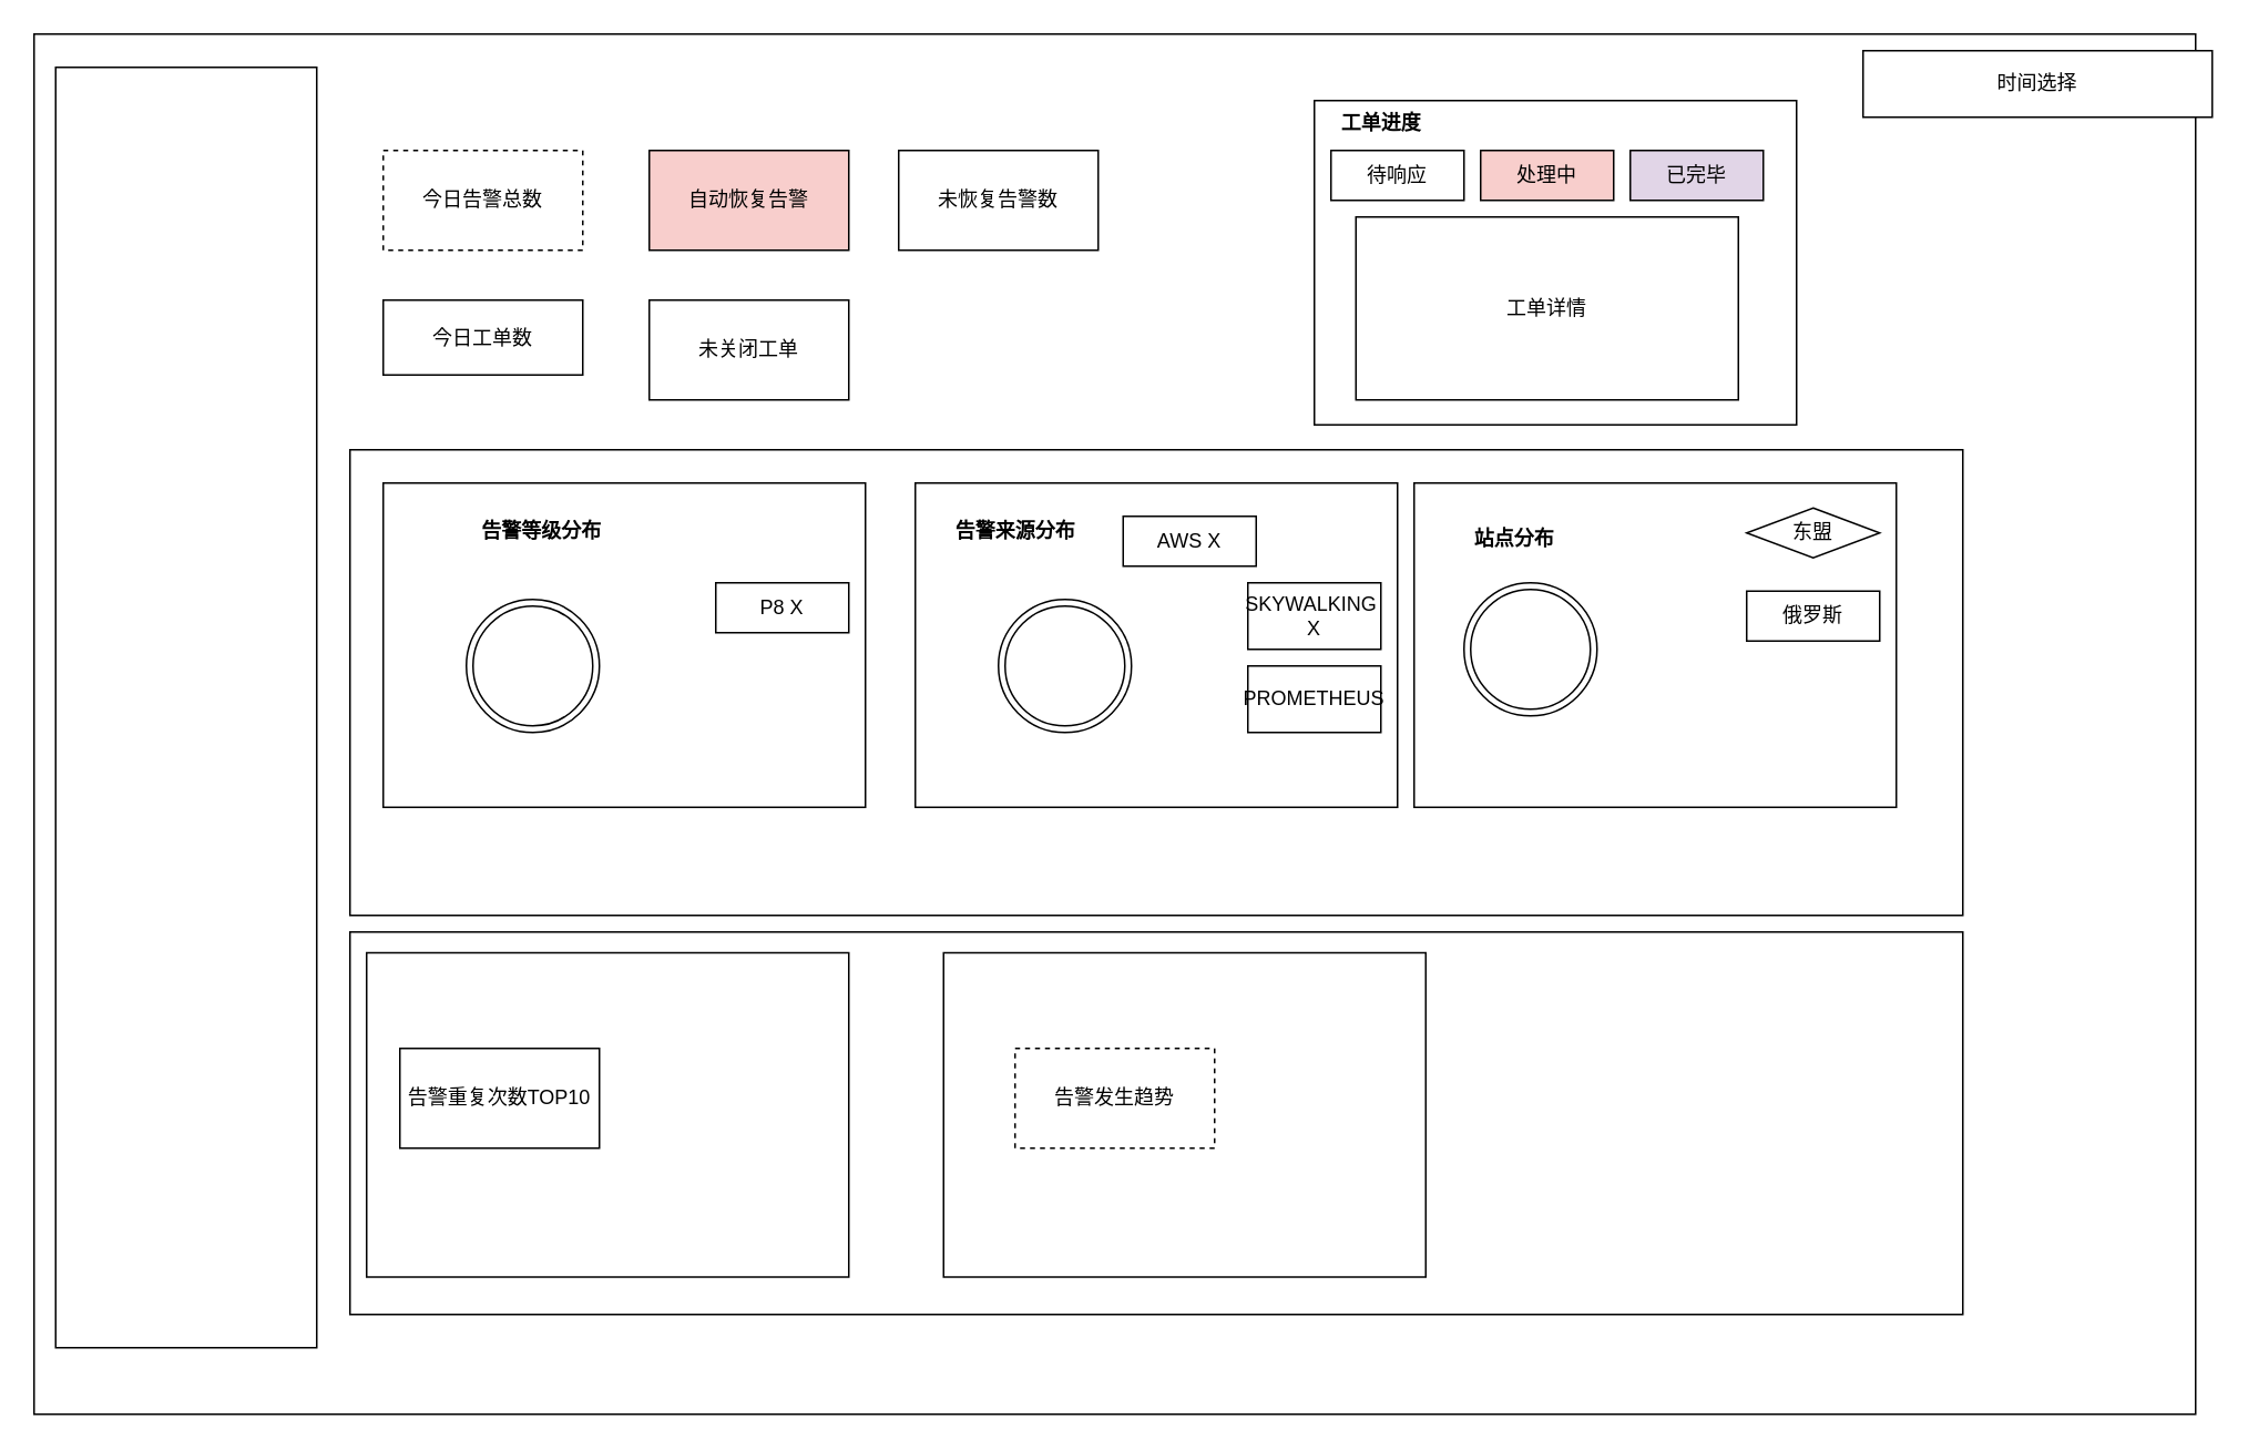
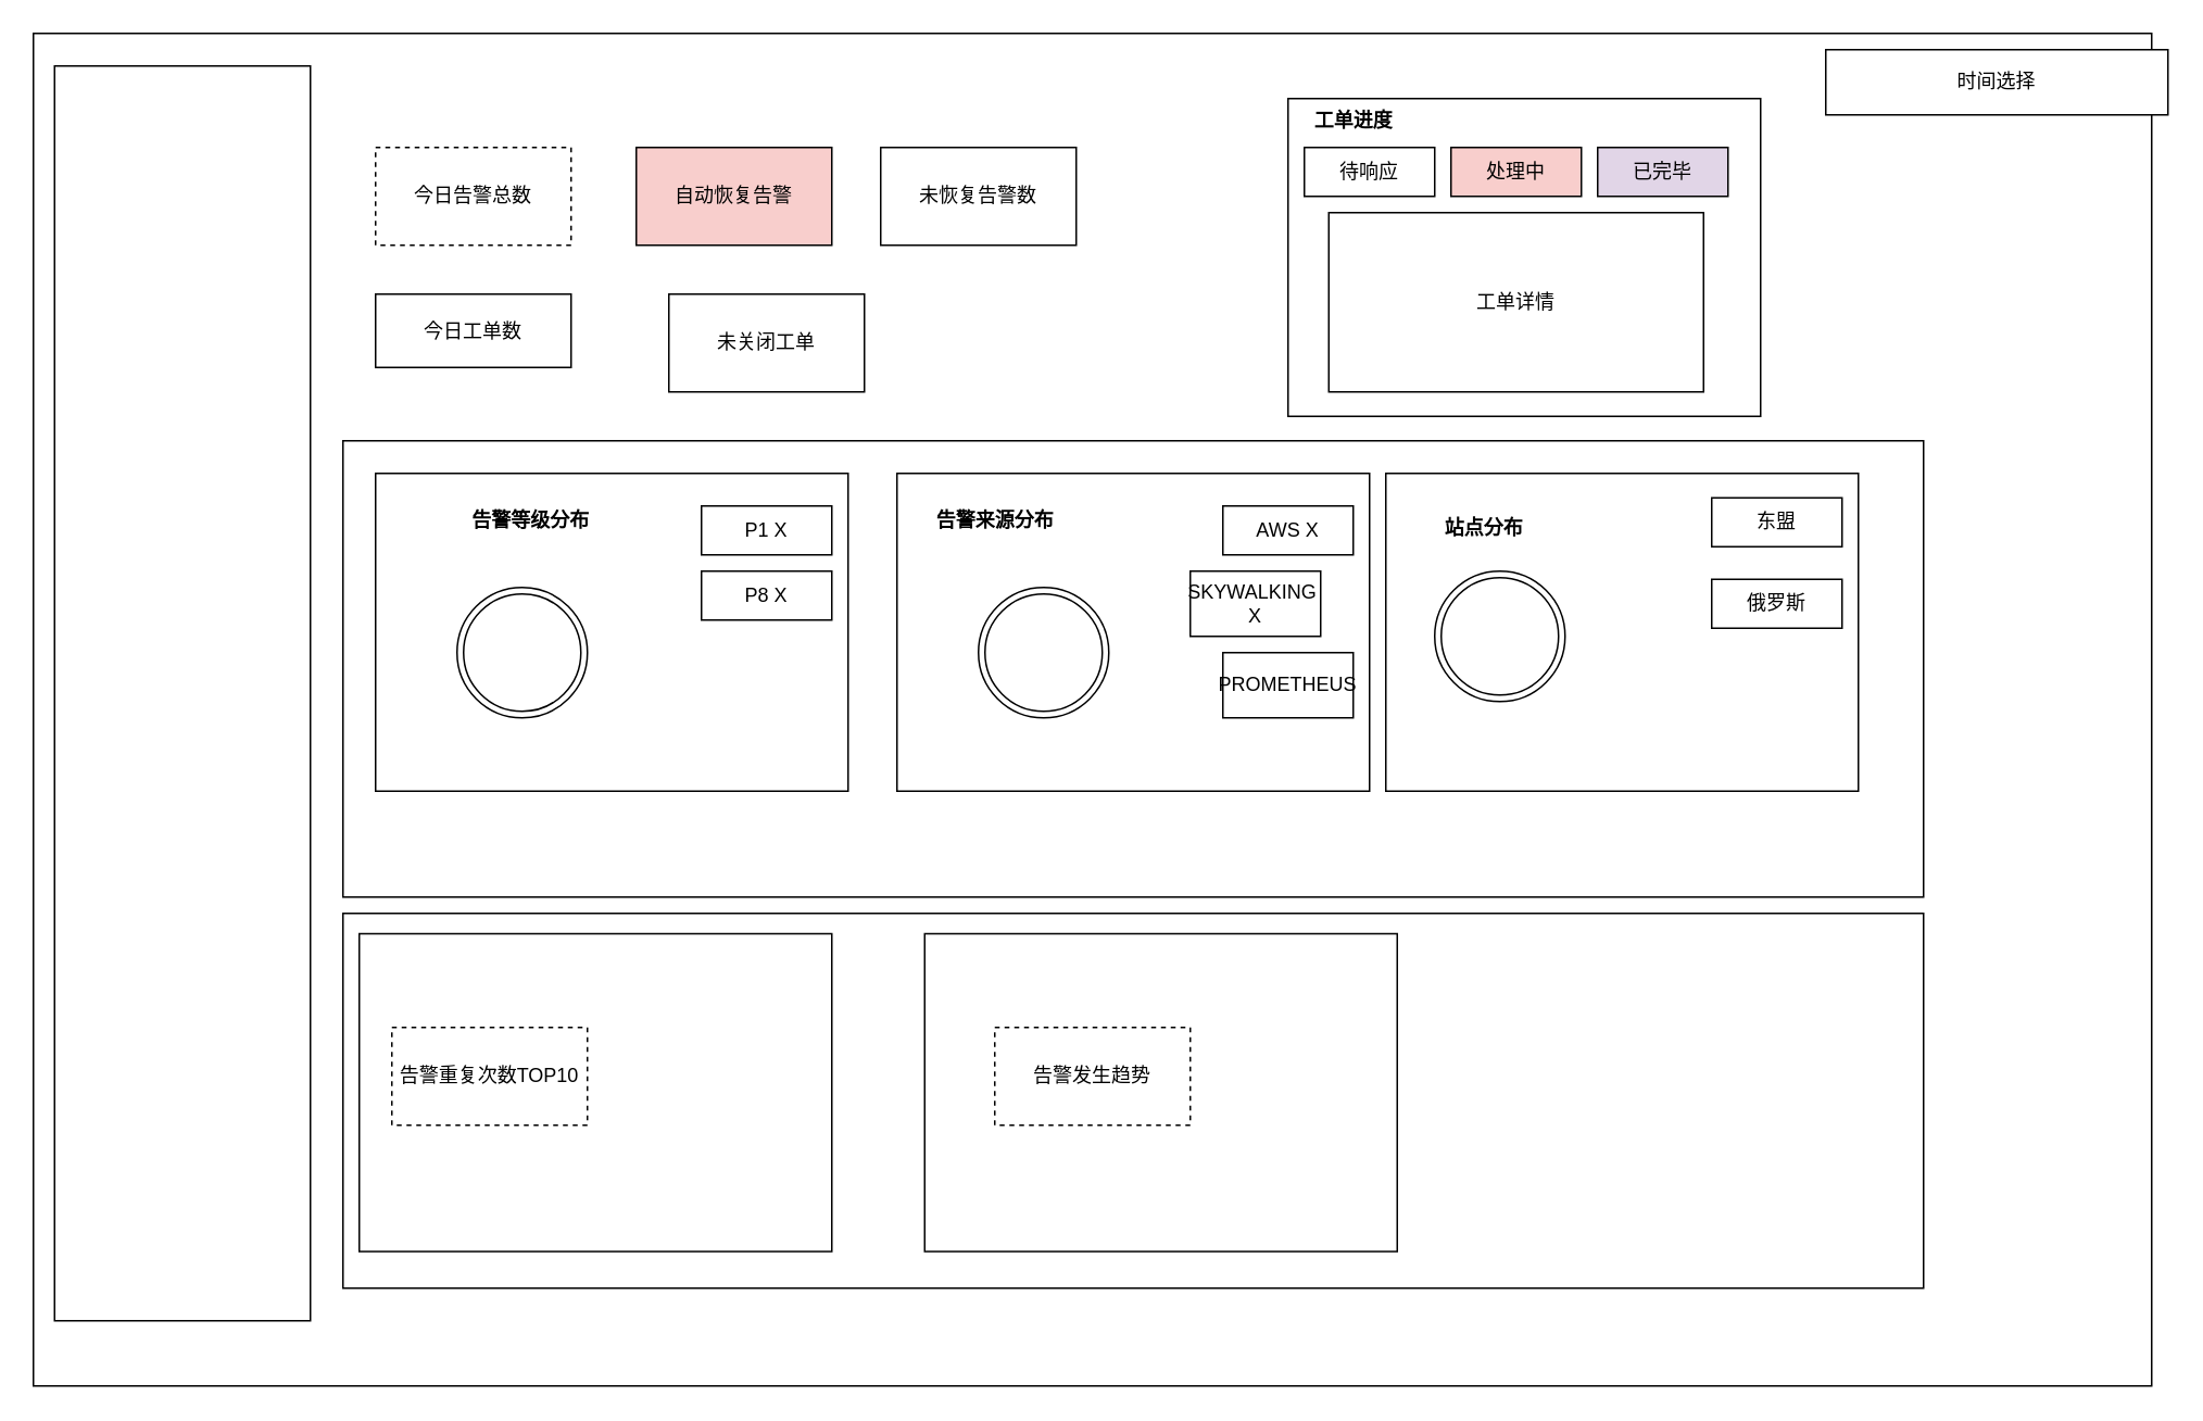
- <mxCell id="26" value="未关闭工单" style="rounded=0;whiteSpace=wrap;html=1;" vertex="1" parent="1"><mxGeometry x="390" y="180" width="120" height="60" as="geometry" /></mxCell>
+ <mxCell id="26" value="未关闭工单" style="rounded=0;whiteSpace=wrap;html=1;" vertex="1" parent="1"><mxGeometry x="410" y="180" width="120" height="60" as="geometry" /></mxCell>
- <mxCell id="23" value="东盟" style="rhombus;whiteSpace=wrap;html=1;" vertex="1" parent="1"><mxGeometry x="1050" y="305" width="80" height="30" as="geometry" /></mxCell>
+ <mxCell id="23" value="东盟" style="rounded=0;whiteSpace=wrap;html=1;" vertex="1" parent="1"><mxGeometry x="1050" y="305" width="80" height="30" as="geometry" /></mxCell>
+ <mxCell id="11" value="P1 X" style="rounded=0;whiteSpace=wrap;html=1;" vertex="1" parent="1"><mxGeometry x="430" y="310" width="80" height="30" as="geometry" /></mxCell>
- <mxCell id="16" value="AWS X" style="rounded=0;whiteSpace=wrap;html=1;" vertex="1" parent="1"><mxGeometry x="675" y="310" width="80" height="30" as="geometry" /></mxCell>
+ <mxCell id="16" value="AWS X" style="rounded=0;whiteSpace=wrap;html=1;" vertex="1" parent="1"><mxGeometry x="750" y="310" width="80" height="30" as="geometry" /></mxCell>
- <mxCell id="18" value="SKYWALKING&amp;nbsp; X" style="rounded=0;whiteSpace=wrap;html=1;" vertex="1" parent="1"><mxGeometry x="750" y="350" width="80" height="40" as="geometry" /></mxCell>
+ <mxCell id="18" value="SKYWALKING&amp;nbsp; X" style="rounded=0;whiteSpace=wrap;html=1;" vertex="1" parent="1"><mxGeometry x="730" y="350" width="80" height="40" as="geometry" /></mxCell>
- <mxCell id="29" value="告警重复次数TOP10" style="rounded=0;whiteSpace=wrap;html=1;fontSize=12;" vertex="1" parent="1"><mxGeometry x="240" y="630" width="120" height="60" as="geometry" /></mxCell>
+ <mxCell id="29" value="告警重复次数TOP10" style="rounded=0;whiteSpace=wrap;html=1;fontSize=12;dashed=1;" vertex="1" parent="1"><mxGeometry x="240" y="630" width="120" height="60" as="geometry" /></mxCell>
